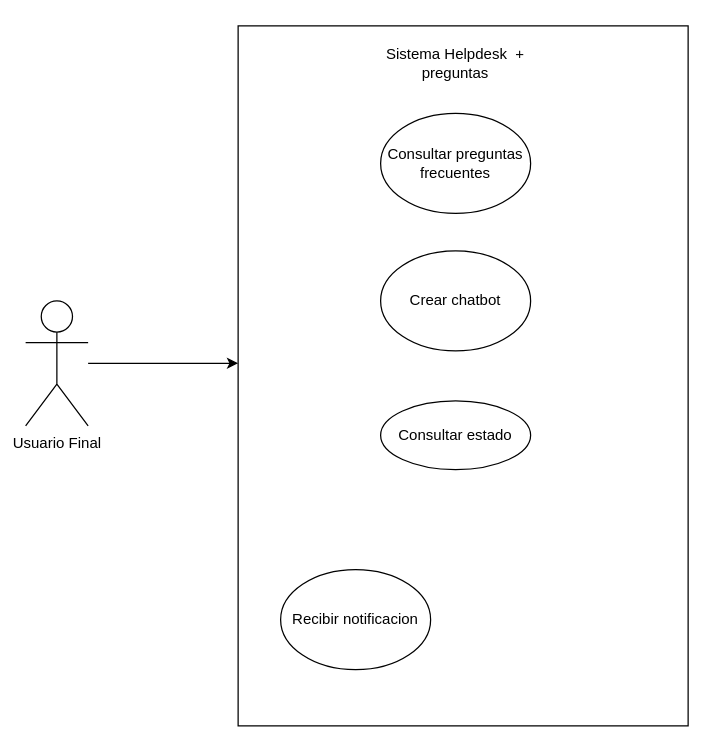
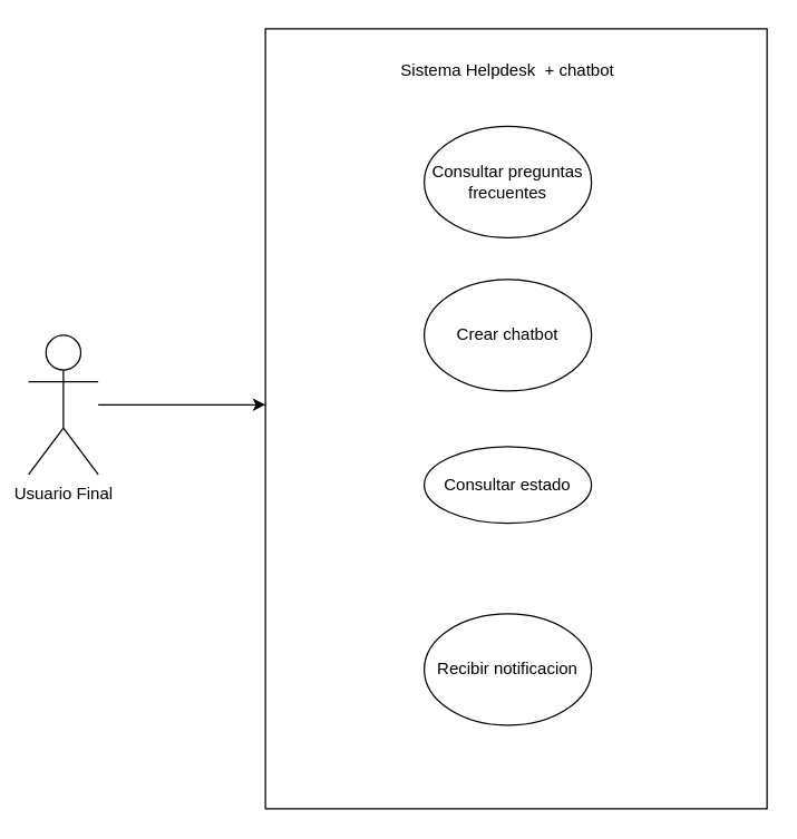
- <mxCell id="5" value="&lt;font style=&quot;vertical-align: inherit;&quot; dir=&quot;auto&quot;&gt;&lt;font style=&quot;vertical-align: inherit;&quot; dir=&quot;auto&quot;&gt;Sistema Helpdesk&amp;nbsp; + preguntas&lt;/font&gt;&lt;/font&gt;" style="text;html=1;align=center;verticalAlign=middle;whiteSpace=wrap;rounded=0;" vertex="1" parent="1"><mxGeometry x="284" y="30" width="160" height="40" as="geometry" /></mxCell>
+ <mxCell id="5" value="&lt;font style=&quot;vertical-align: inherit;&quot; dir=&quot;auto&quot;&gt;&lt;font style=&quot;vertical-align: inherit;&quot; dir=&quot;auto&quot;&gt;Sistema Helpdesk&amp;nbsp; + chatbot&lt;/font&gt;&lt;/font&gt;" style="text;html=1;align=center;verticalAlign=middle;whiteSpace=wrap;rounded=0;" vertex="1" parent="1"><mxGeometry x="284" y="30" width="160" height="40" as="geometry" /></mxCell>
- <mxCell id="9" value="Recibir notificacion" style="ellipse;whiteSpace=wrap;html=1;" vertex="1" parent="1"><mxGeometry x="224" y="455" width="120" height="80" as="geometry" /></mxCell>
+ <mxCell id="9" value="Recibir notificacion" style="ellipse;whiteSpace=wrap;html=1;" vertex="1" parent="1"><mxGeometry x="304" y="440" width="120" height="80" as="geometry" /></mxCell>
